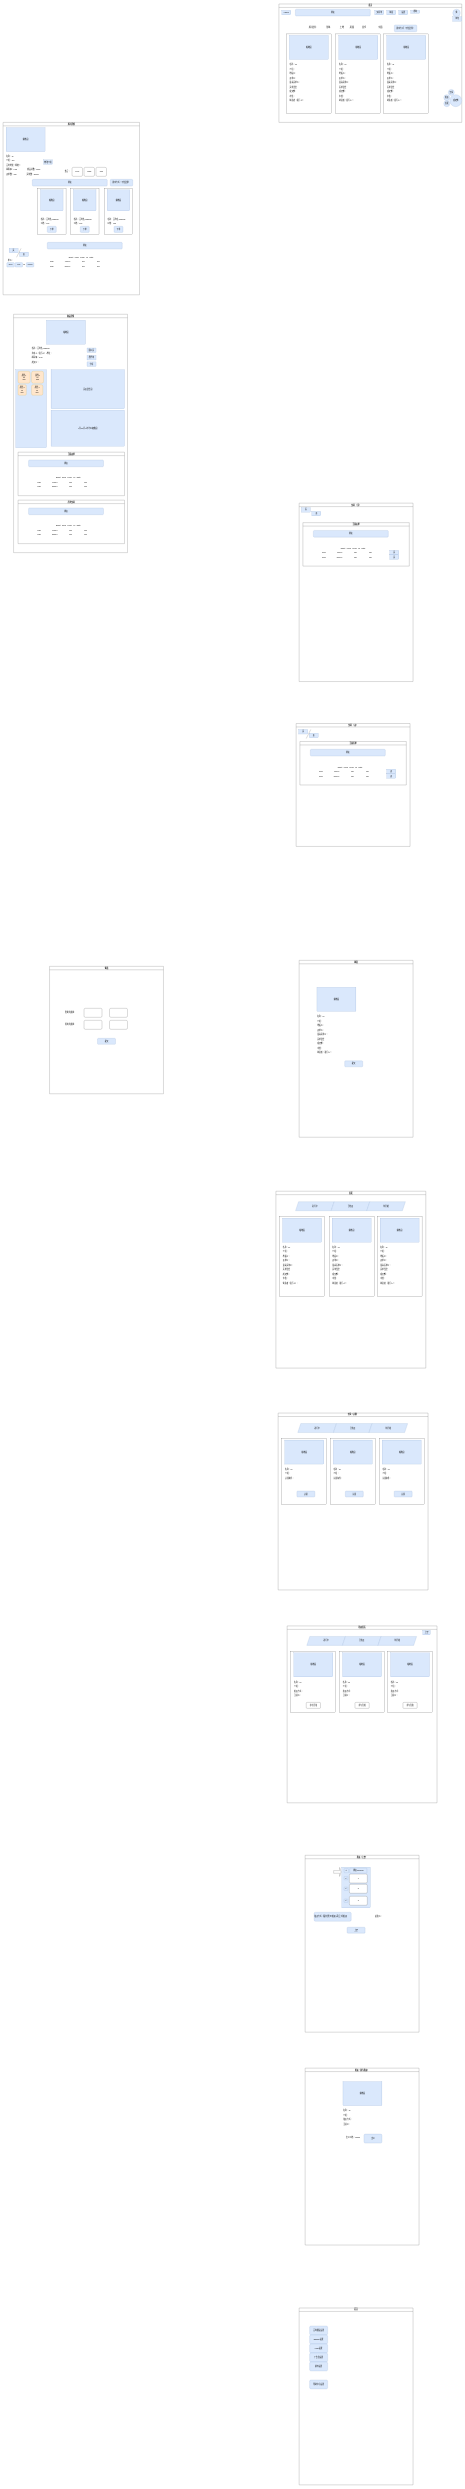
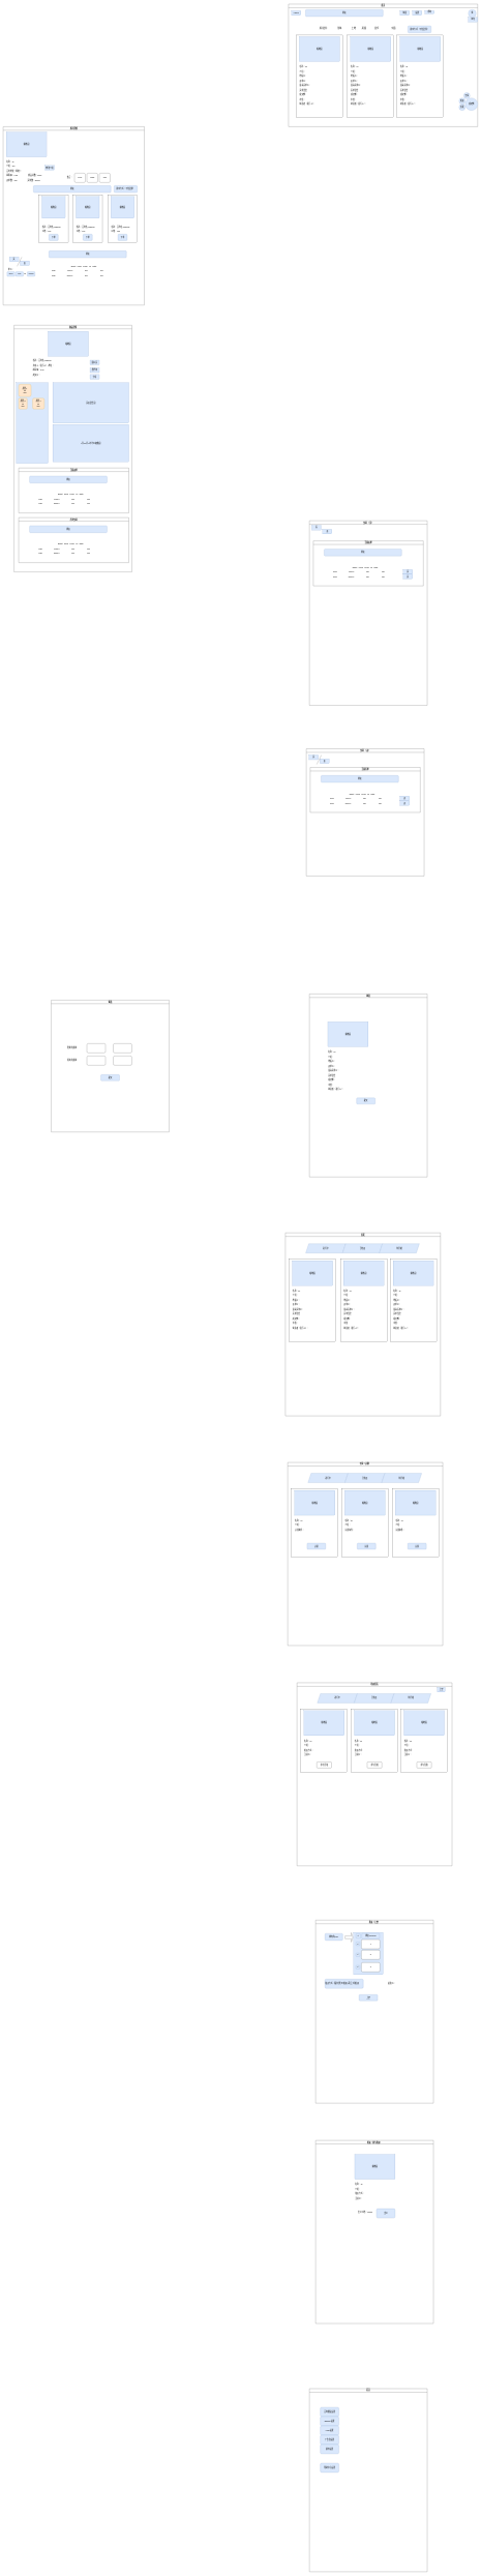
- <mxCell id="5" value="交易单" style="text;html=1;strokeColor=#6c8ebf;fillColor=#dae8fc;align=center;verticalAlign=middle;whiteSpace=wrap;rounded=0;" parent="2" vertex="1"><mxGeometry x="640" y="42.5" width="60" height="30" as="geometry" /></mxCell>
- <mxCell id="109" value="属性2&lt;br&gt;xx&lt;br&gt;300" style="rounded=1;whiteSpace=wrap;html=1;fillColor=#ffe6cc;strokeColor=#d79b00;" parent="99" vertex="1"><mxGeometry x="120" y="380" width="80" height="80" as="geometry" /></mxCell>
+ <mxCell id="249" value="拥有的NFT" style="rounded=1;whiteSpace=wrap;html=1;fillColor=#dae8fc;strokeColor=#6c8ebf;" parent="248" vertex="1"><mxGeometry x="60" y="85.75" width="115" height="45" as="geometry" /></mxCell>
